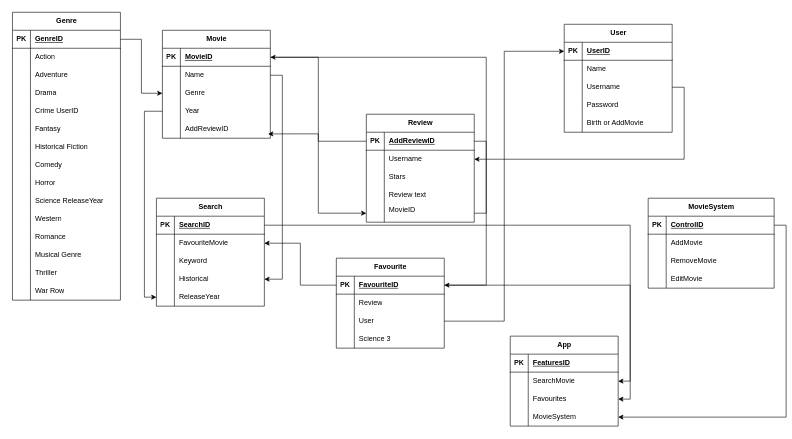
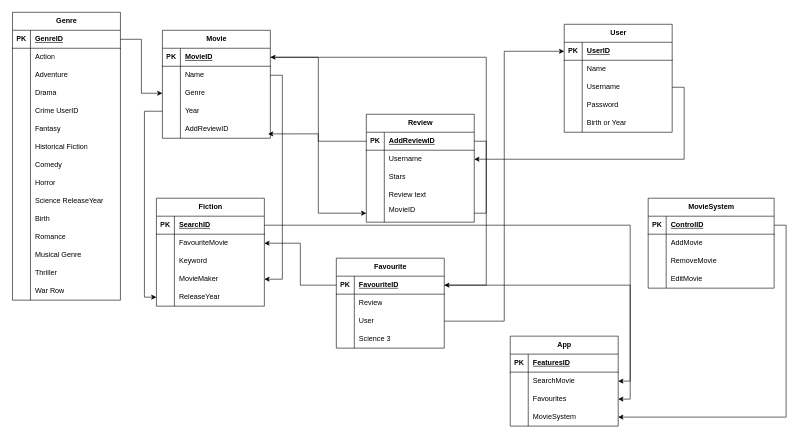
- <mxCell id="17" value="Birth or AddMovie" style="shape=partialRectangle;connectable=0;fillColor=none;top=0;left=0;bottom=0;right=0;align=left;spacingLeft=6;overflow=hidden;whiteSpace=wrap;html=1;" vertex="1" parent="15"><mxGeometry x="30" width="150" height="30" as="geometry"><mxRectangle width="150" height="30" as="alternateBounds" /></mxGeometry></mxCell>
+ <mxCell id="17" value="Birth or Year" style="shape=partialRectangle;connectable=0;fillColor=none;top=0;left=0;bottom=0;right=0;align=left;spacingLeft=6;overflow=hidden;whiteSpace=wrap;html=1;" vertex="1" parent="15"><mxGeometry x="30" width="150" height="30" as="geometry"><mxRectangle width="150" height="30" as="alternateBounds" /></mxGeometry></mxCell>
- <mxCell id="114" value="Search" style="shape=table;startSize=30;container=1;collapsible=1;childLayout=tableLayout;fixedRows=1;rowLines=0;fontStyle=1;align=center;resizeLast=1;html=1;" vertex="1" parent="1"><mxGeometry x="260" y="330" width="180" height="180" as="geometry" /></mxCell>
+ <mxCell id="114" value="Fiction" style="shape=table;startSize=30;container=1;collapsible=1;childLayout=tableLayout;fixedRows=1;rowLines=0;fontStyle=1;align=center;resizeLast=1;html=1;" vertex="1" parent="1"><mxGeometry x="260" y="330" width="180" height="180" as="geometry" /></mxCell>
- <mxCell id="51" value="Western" style="shape=partialRectangle;connectable=0;fillColor=none;top=0;left=0;bottom=0;right=0;align=left;spacingLeft=6;overflow=hidden;whiteSpace=wrap;html=1;" vertex="1" parent="49"><mxGeometry x="30" width="150" height="30" as="geometry"><mxRectangle width="150" height="30" as="alternateBounds" /></mxGeometry></mxCell>
+ <mxCell id="51" value="Birth" style="shape=partialRectangle;connectable=0;fillColor=none;top=0;left=0;bottom=0;right=0;align=left;spacingLeft=6;overflow=hidden;whiteSpace=wrap;html=1;" vertex="1" parent="49"><mxGeometry x="30" width="150" height="30" as="geometry"><mxRectangle width="150" height="30" as="alternateBounds" /></mxGeometry></mxCell>
- <mxCell id="126" value="Historical" style="shape=partialRectangle;connectable=0;fillColor=none;top=0;left=0;bottom=0;right=0;align=left;spacingLeft=6;overflow=hidden;whiteSpace=wrap;html=1;" vertex="1" parent="124"><mxGeometry x="30" width="150" height="30" as="geometry"><mxRectangle width="150" height="30" as="alternateBounds" /></mxGeometry></mxCell>
+ <mxCell id="126" value="MovieMaker" style="shape=partialRectangle;connectable=0;fillColor=none;top=0;left=0;bottom=0;right=0;align=left;spacingLeft=6;overflow=hidden;whiteSpace=wrap;html=1;" vertex="1" parent="124"><mxGeometry x="30" width="150" height="30" as="geometry"><mxRectangle width="150" height="30" as="alternateBounds" /></mxGeometry></mxCell>
